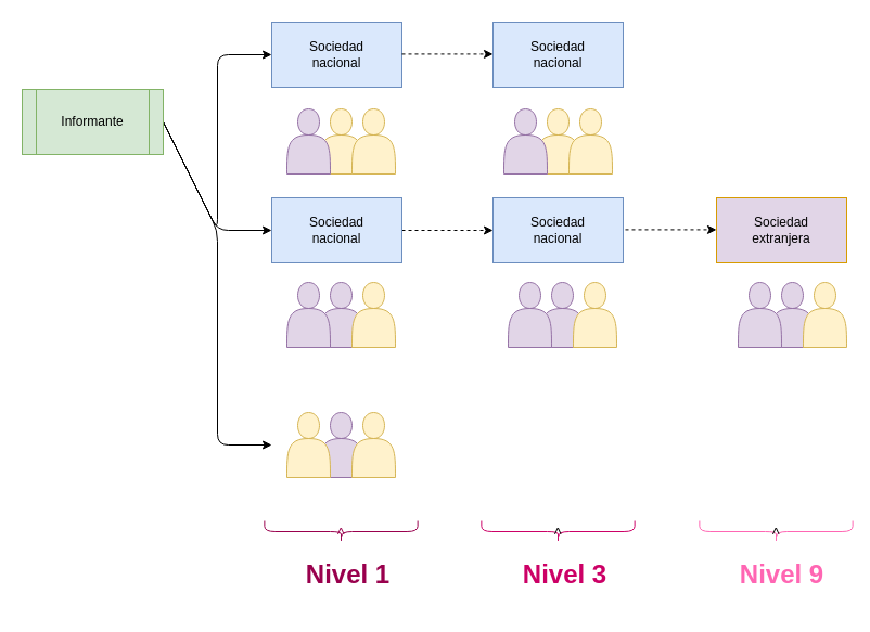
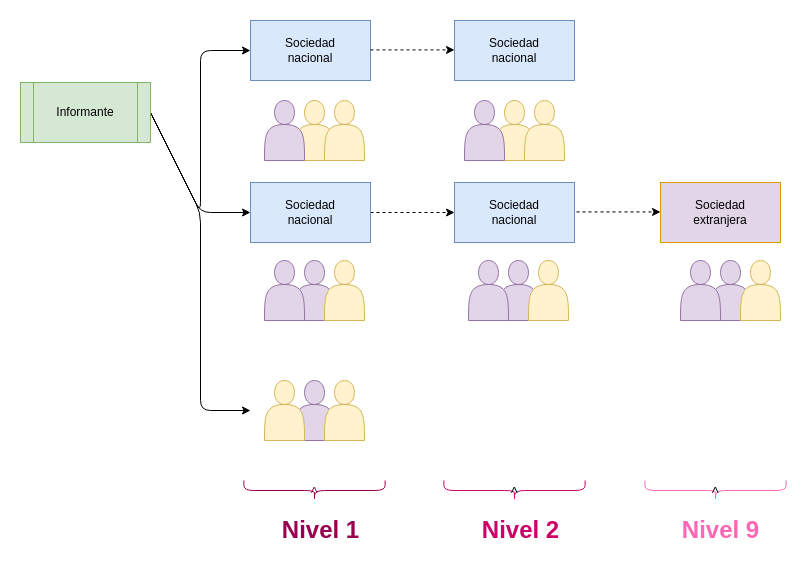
- <mxCell id="39" value="Nivel 3" style="text;strokeColor=none;fillColor=none;html=1;fontSize=24;fontStyle=1;verticalAlign=middle;align=center;fontColor=#CC0066;" parent="1" vertex="1"><mxGeometry x="470" y="510" width="100" height="40" as="geometry" /></mxCell>
+ <mxCell id="39" value="Nivel 2" style="text;strokeColor=none;fillColor=none;html=1;fontSize=24;fontStyle=1;verticalAlign=middle;align=center;fontColor=#CC0066;" parent="1" vertex="1"><mxGeometry x="470" y="510" width="100" height="40" as="geometry" /></mxCell>
